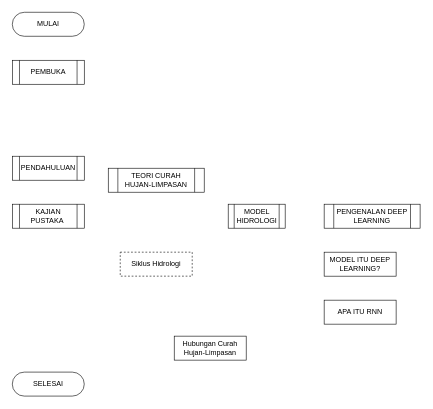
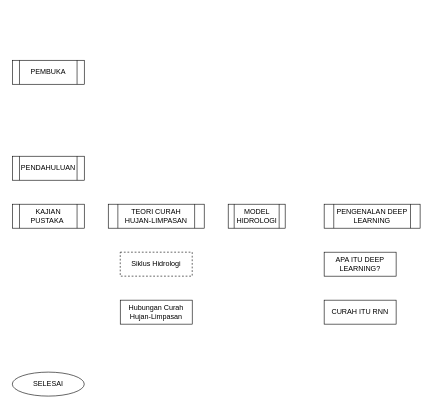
- <mxCell id="2" value="MULAI" style="rounded=1;whiteSpace=wrap;html=1;arcSize=50;" parent="1" vertex="1"><mxGeometry x="20" y="20" width="120" height="40" as="geometry" /></mxCell>
- <mxCell id="8" value="TEORI CURAH HUJAN-LIMPASAN" style="shape=process;whiteSpace=wrap;html=1;backgroundOutline=1;" vertex="1" parent="1"><mxGeometry x="180" y="280" width="160" height="40" as="geometry" /></mxCell>
+ <mxCell id="8" value="TEORI CURAH HUJAN-LIMPASAN" style="shape=process;whiteSpace=wrap;html=1;backgroundOutline=1;" vertex="1" parent="1"><mxGeometry x="180" y="340" width="160" height="40" as="geometry" /></mxCell>
- <mxCell id="12" value="MODEL ITU DEEP LEARNING?" style="rounded=0;whiteSpace=wrap;html=1;" vertex="1" parent="1"><mxGeometry x="540" y="420" width="120" height="40" as="geometry" /></mxCell>
+ <mxCell id="12" value="APA ITU DEEP LEARNING?" style="rounded=0;whiteSpace=wrap;html=1;" vertex="1" parent="1"><mxGeometry x="540" y="420" width="120" height="40" as="geometry" /></mxCell>
- <mxCell id="13" value="APA ITU RNN" style="rounded=0;whiteSpace=wrap;html=1;" vertex="1" parent="1"><mxGeometry x="540" y="500" width="120" height="40" as="geometry" /></mxCell>
+ <mxCell id="13" value="CURAH ITU RNN" style="rounded=0;whiteSpace=wrap;html=1;" vertex="1" parent="1"><mxGeometry x="540" y="500" width="120" height="40" as="geometry" /></mxCell>
- <mxCell id="9" value="Hubungan Curah Hujan-Limpasan" style="rounded=0;whiteSpace=wrap;html=1;" vertex="1" parent="1"><mxGeometry x="290" y="560" width="120" height="40" as="geometry" /></mxCell>
+ <mxCell id="9" value="Hubungan Curah Hujan-Limpasan" style="rounded=0;whiteSpace=wrap;html=1;" vertex="1" parent="1"><mxGeometry x="200" y="500" width="120" height="40" as="geometry" /></mxCell>
- <mxCell id="3" value="SELESAI" style="rounded=1;whiteSpace=wrap;html=1;arcSize=50;" parent="1" vertex="1"><mxGeometry x="20" y="620" width="120" height="40" as="geometry" /></mxCell>
+ <mxCell id="3" value="SELESAI" style="ellipse;whiteSpace=wrap;html=1;arcSize=50;" parent="1" vertex="1"><mxGeometry x="20" y="620" width="120" height="40" as="geometry" /></mxCell>
